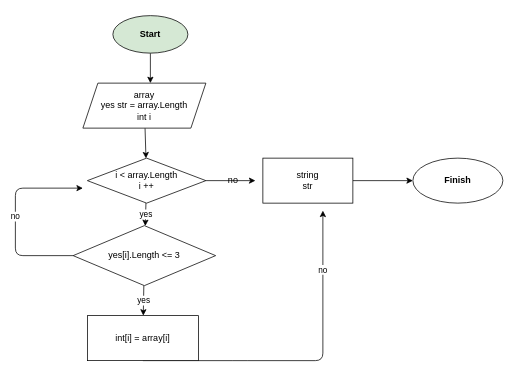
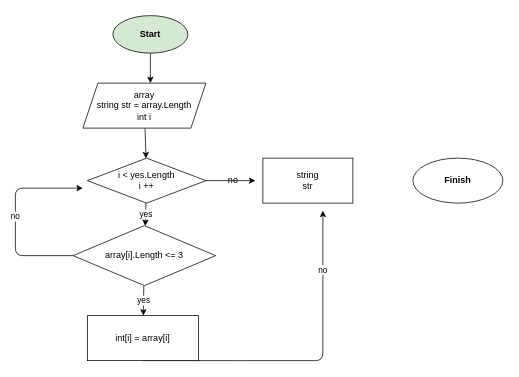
- <mxCell id="5" value="array&lt;br&gt;yes str = array.Length&lt;br&gt;int i" style="shape=parallelogram;perimeter=parallelogramPerimeter;whiteSpace=wrap;html=1;fixedSize=1;" vertex="1" parent="1"><mxGeometry x="110" y="110" width="164" height="60" as="geometry" /></mxCell>
+ <mxCell id="5" value="array&lt;br&gt;string str = array.Length&lt;br&gt;int i" style="shape=parallelogram;perimeter=parallelogramPerimeter;whiteSpace=wrap;html=1;fixedSize=1;" vertex="1" parent="1"><mxGeometry x="110" y="110" width="164" height="60" as="geometry" /></mxCell>
- <mxCell id="8" value="i &amp;lt; array.Length&lt;br&gt;i ++" style="rhombus;whiteSpace=wrap;html=1;" vertex="1" parent="1"><mxGeometry x="116" y="210" width="158" height="60" as="geometry" /></mxCell>
+ <mxCell id="8" value="i &amp;lt; yes.Length&lt;br&gt;i ++" style="rhombus;whiteSpace=wrap;html=1;" vertex="1" parent="1"><mxGeometry x="116" y="210" width="158" height="60" as="geometry" /></mxCell>
- <mxCell id="16" style="edgeStyle=none;html=1;exitX=1;exitY=0.5;exitDx=0;exitDy=0;entryX=0;entryY=0.5;entryDx=0;entryDy=0;" edge="1" parent="1" source="17" target="12"><mxGeometry relative="1" as="geometry" /></mxCell>
- <mxCell id="11" value="yes[i].Length &amp;lt;= 3" style="rhombus;whiteSpace=wrap;html=1;" vertex="1" parent="1"><mxGeometry x="97" y="300" width="190" height="80" as="geometry" /></mxCell>
+ <mxCell id="11" value="array[i].Length &amp;lt;= 3" style="rhombus;whiteSpace=wrap;html=1;" vertex="1" parent="1"><mxGeometry x="97" y="300" width="190" height="80" as="geometry" /></mxCell>
